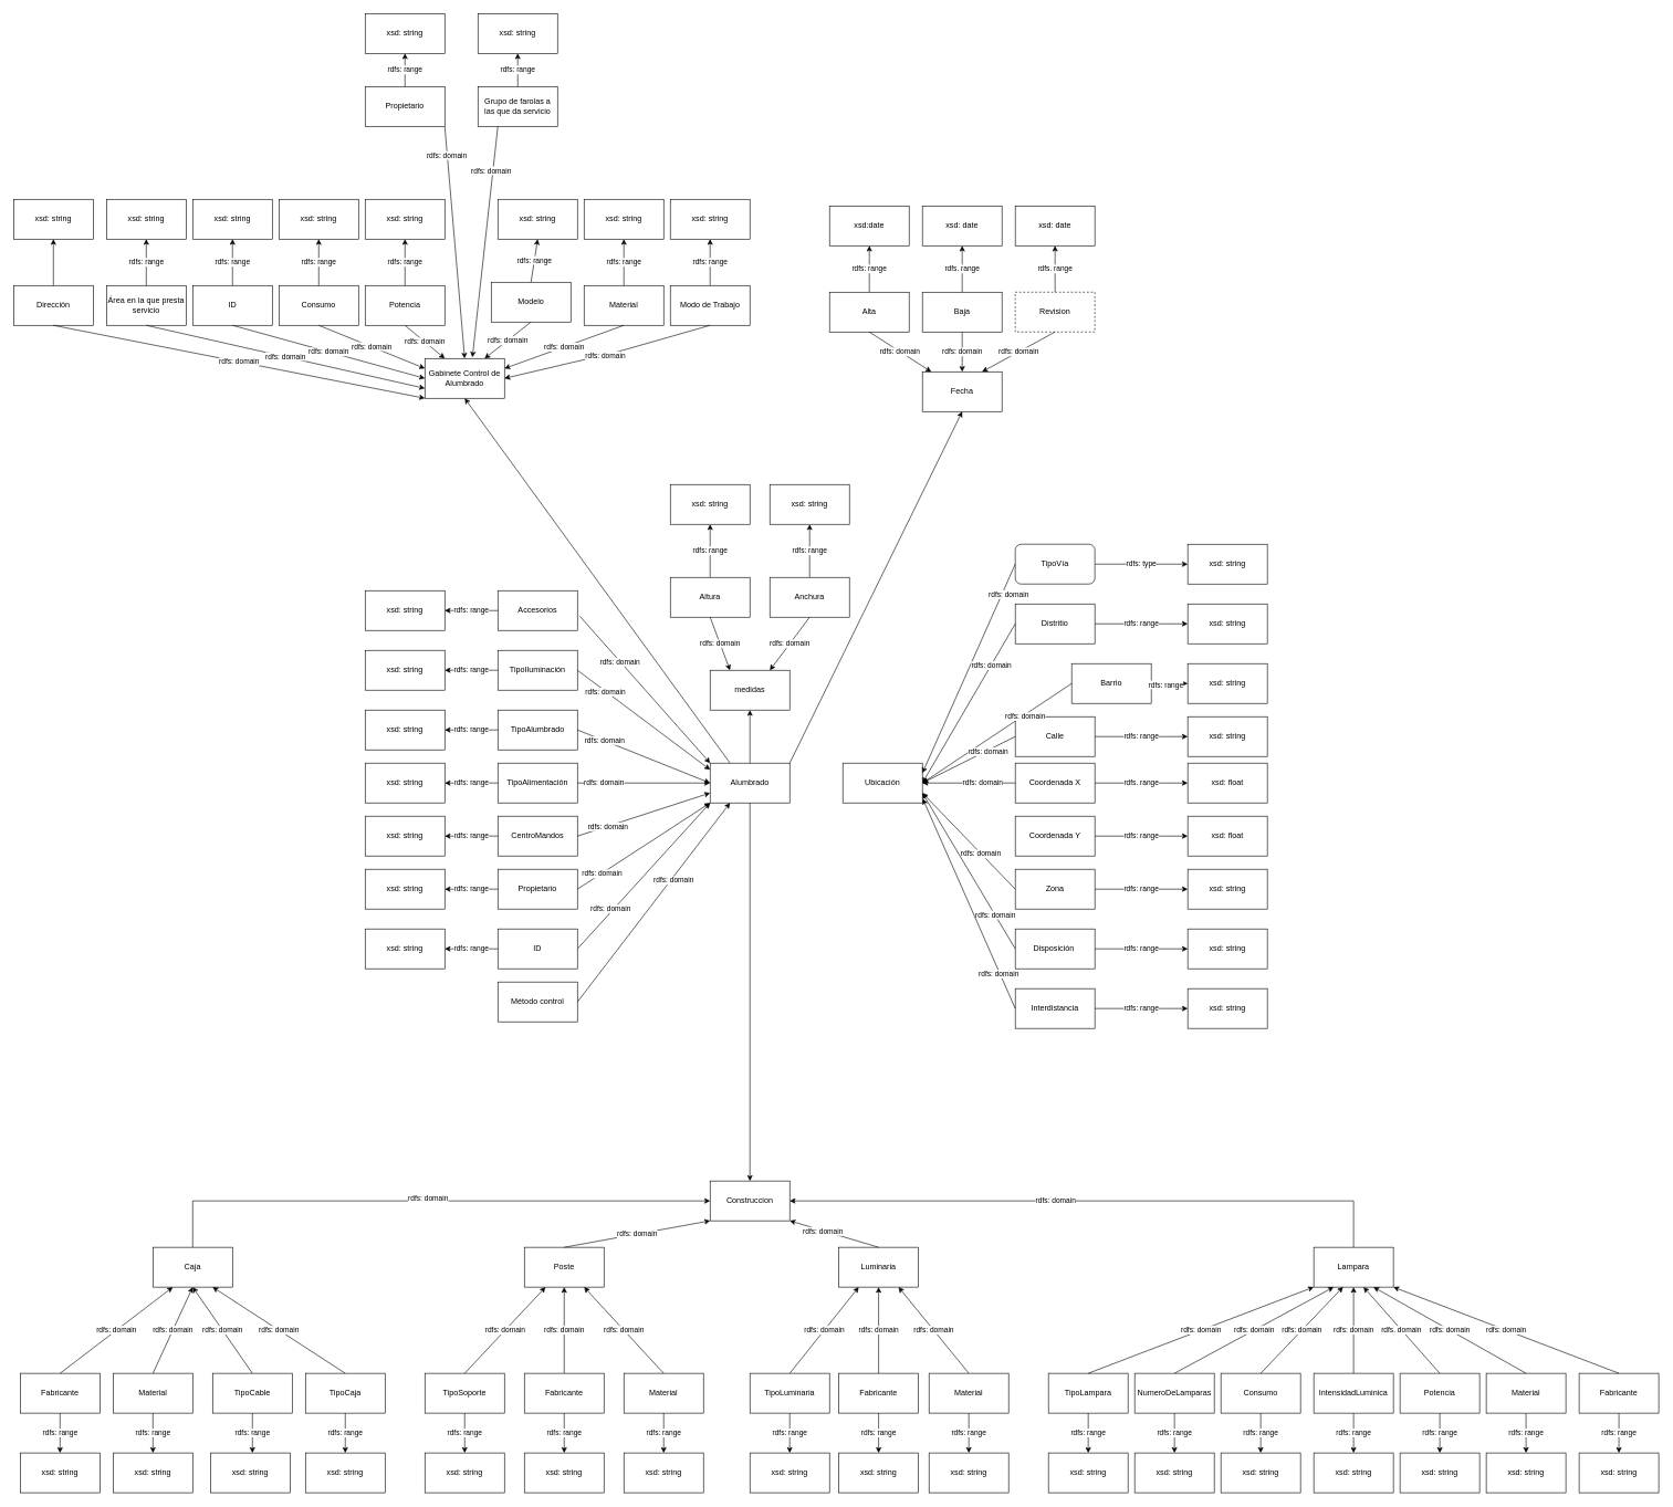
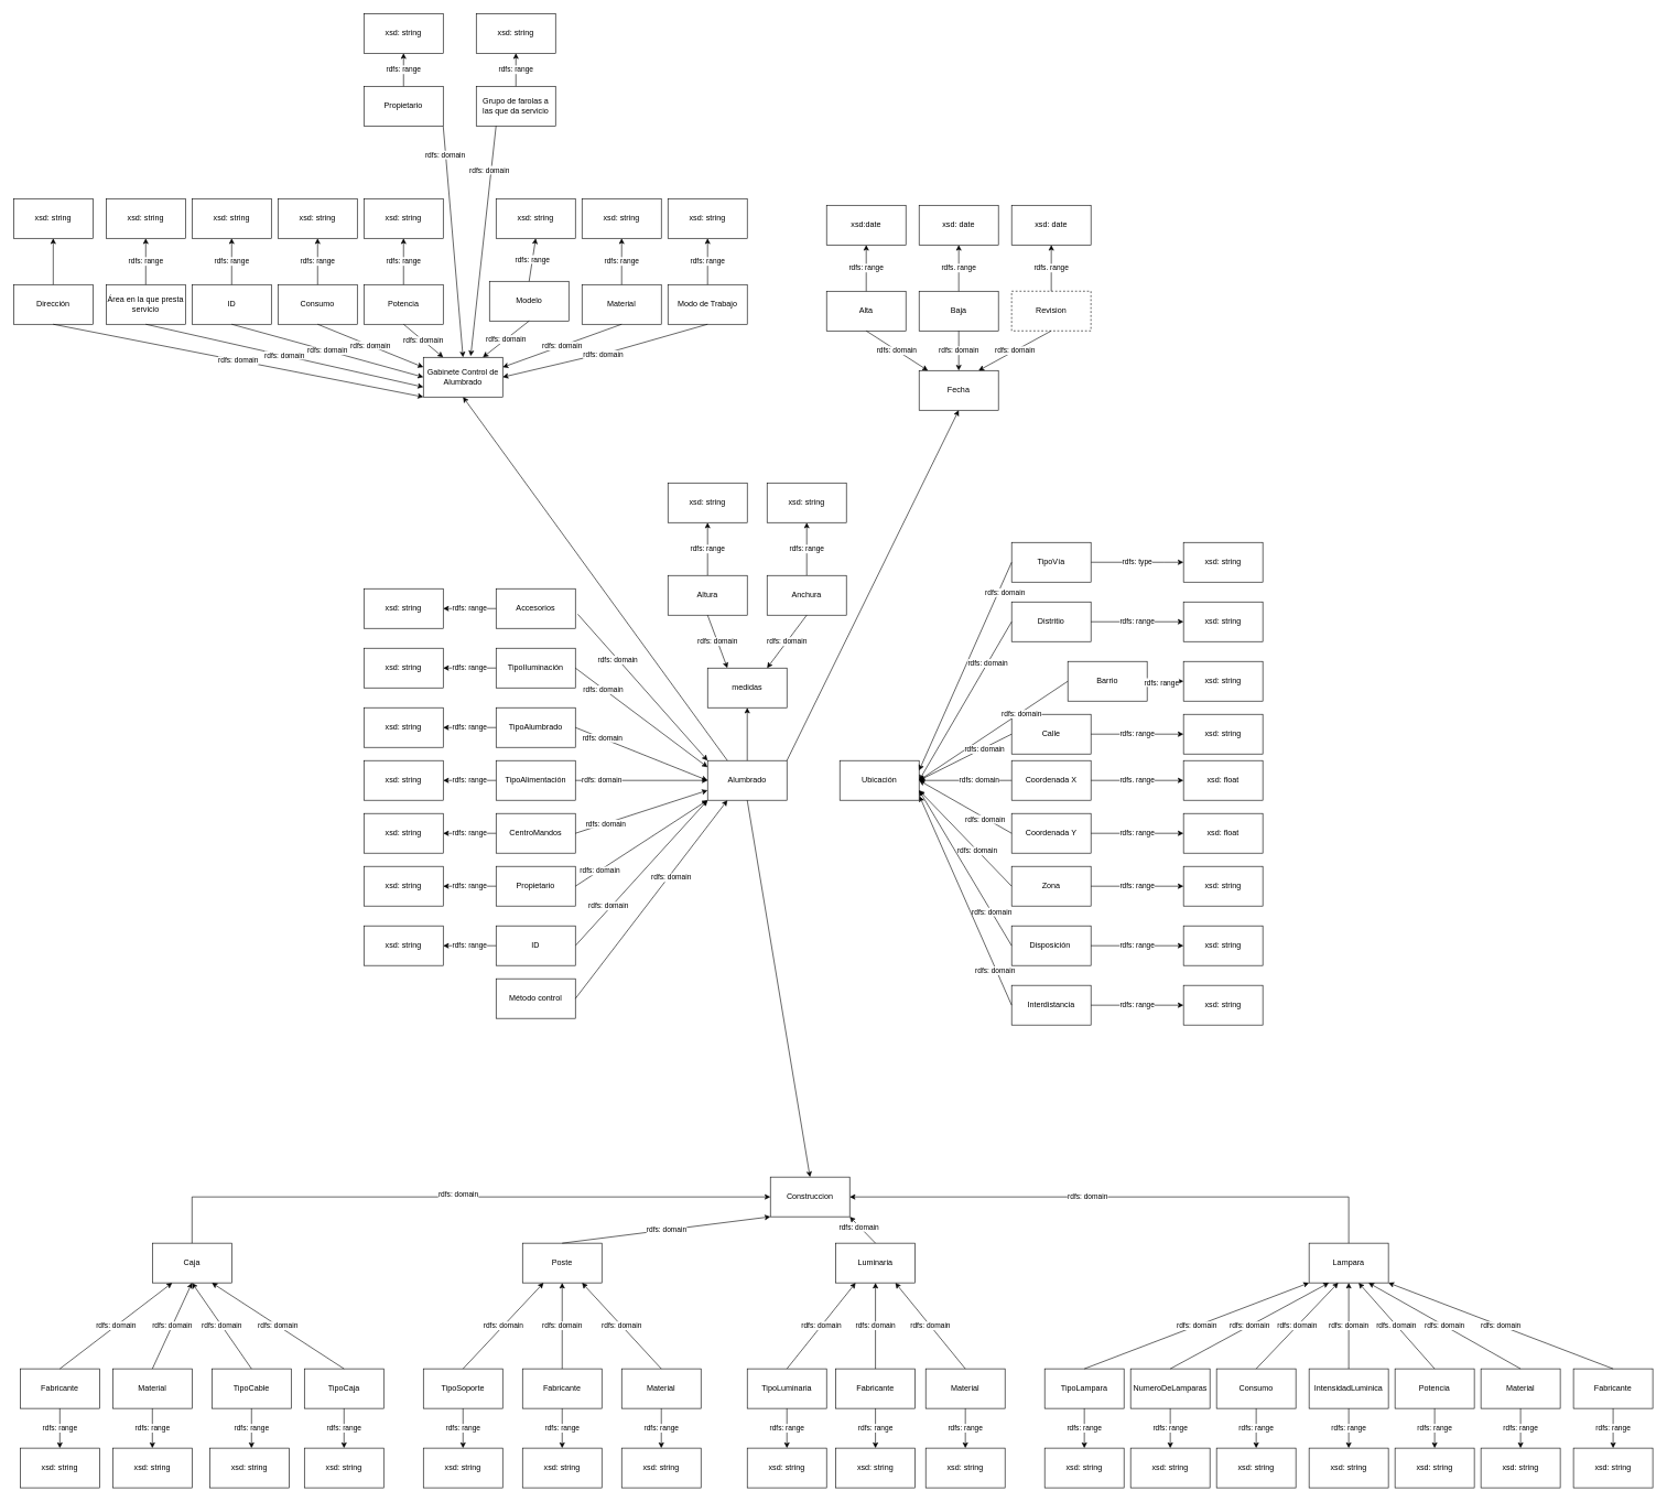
- <mxCell id="16" value="TipoVía" style="whiteSpace=wrap;html=1;rounded=1;" parent="1" vertex="1"><mxGeometry x="1530" y="820" width="120" height="60" as="geometry" /></mxCell>
+ <mxCell id="16" value="TipoVía" style="rounded=0;whiteSpace=wrap;html=1;" parent="1" vertex="1"><mxGeometry x="1530" y="820" width="120" height="60" as="geometry" /></mxCell>
+ <mxCell id="116" value="" style="endArrow=classic;html=1;rounded=0;exitX=0;exitY=0.5;exitDx=0;exitDy=0;entryX=1;entryY=0.5;entryDx=0;entryDy=0;" parent="1" source="22" target="4" edge="1"><mxGeometry width="50" height="50" relative="1" as="geometry"><mxPoint x="1530" y="1340" as="sourcePoint" /><mxPoint x="1370" y="1290" as="targetPoint" /><Array as="points" /></mxGeometry></mxCell>
+ <mxCell id="117" value="rdfs: domain" style="edgeLabel;html=1;align=center;verticalAlign=middle;resizable=0;points=[];" parent="116" vertex="1" connectable="0"><mxGeometry x="-0.433" y="1" relative="1" as="geometry"><mxPoint as="offset" /></mxGeometry></mxCell>
- <mxCell id="45" value="Construccion" style="rounded=0;whiteSpace=wrap;html=1;" parent="1" vertex="1"><mxGeometry x="1070" y="1780" width="120" height="60" as="geometry" /></mxCell>
+ <mxCell id="45" value="Construccion" style="rounded=0;whiteSpace=wrap;html=1;" parent="1" vertex="1"><mxGeometry x="1165" y="1780" width="120" height="60" as="geometry" /></mxCell>
